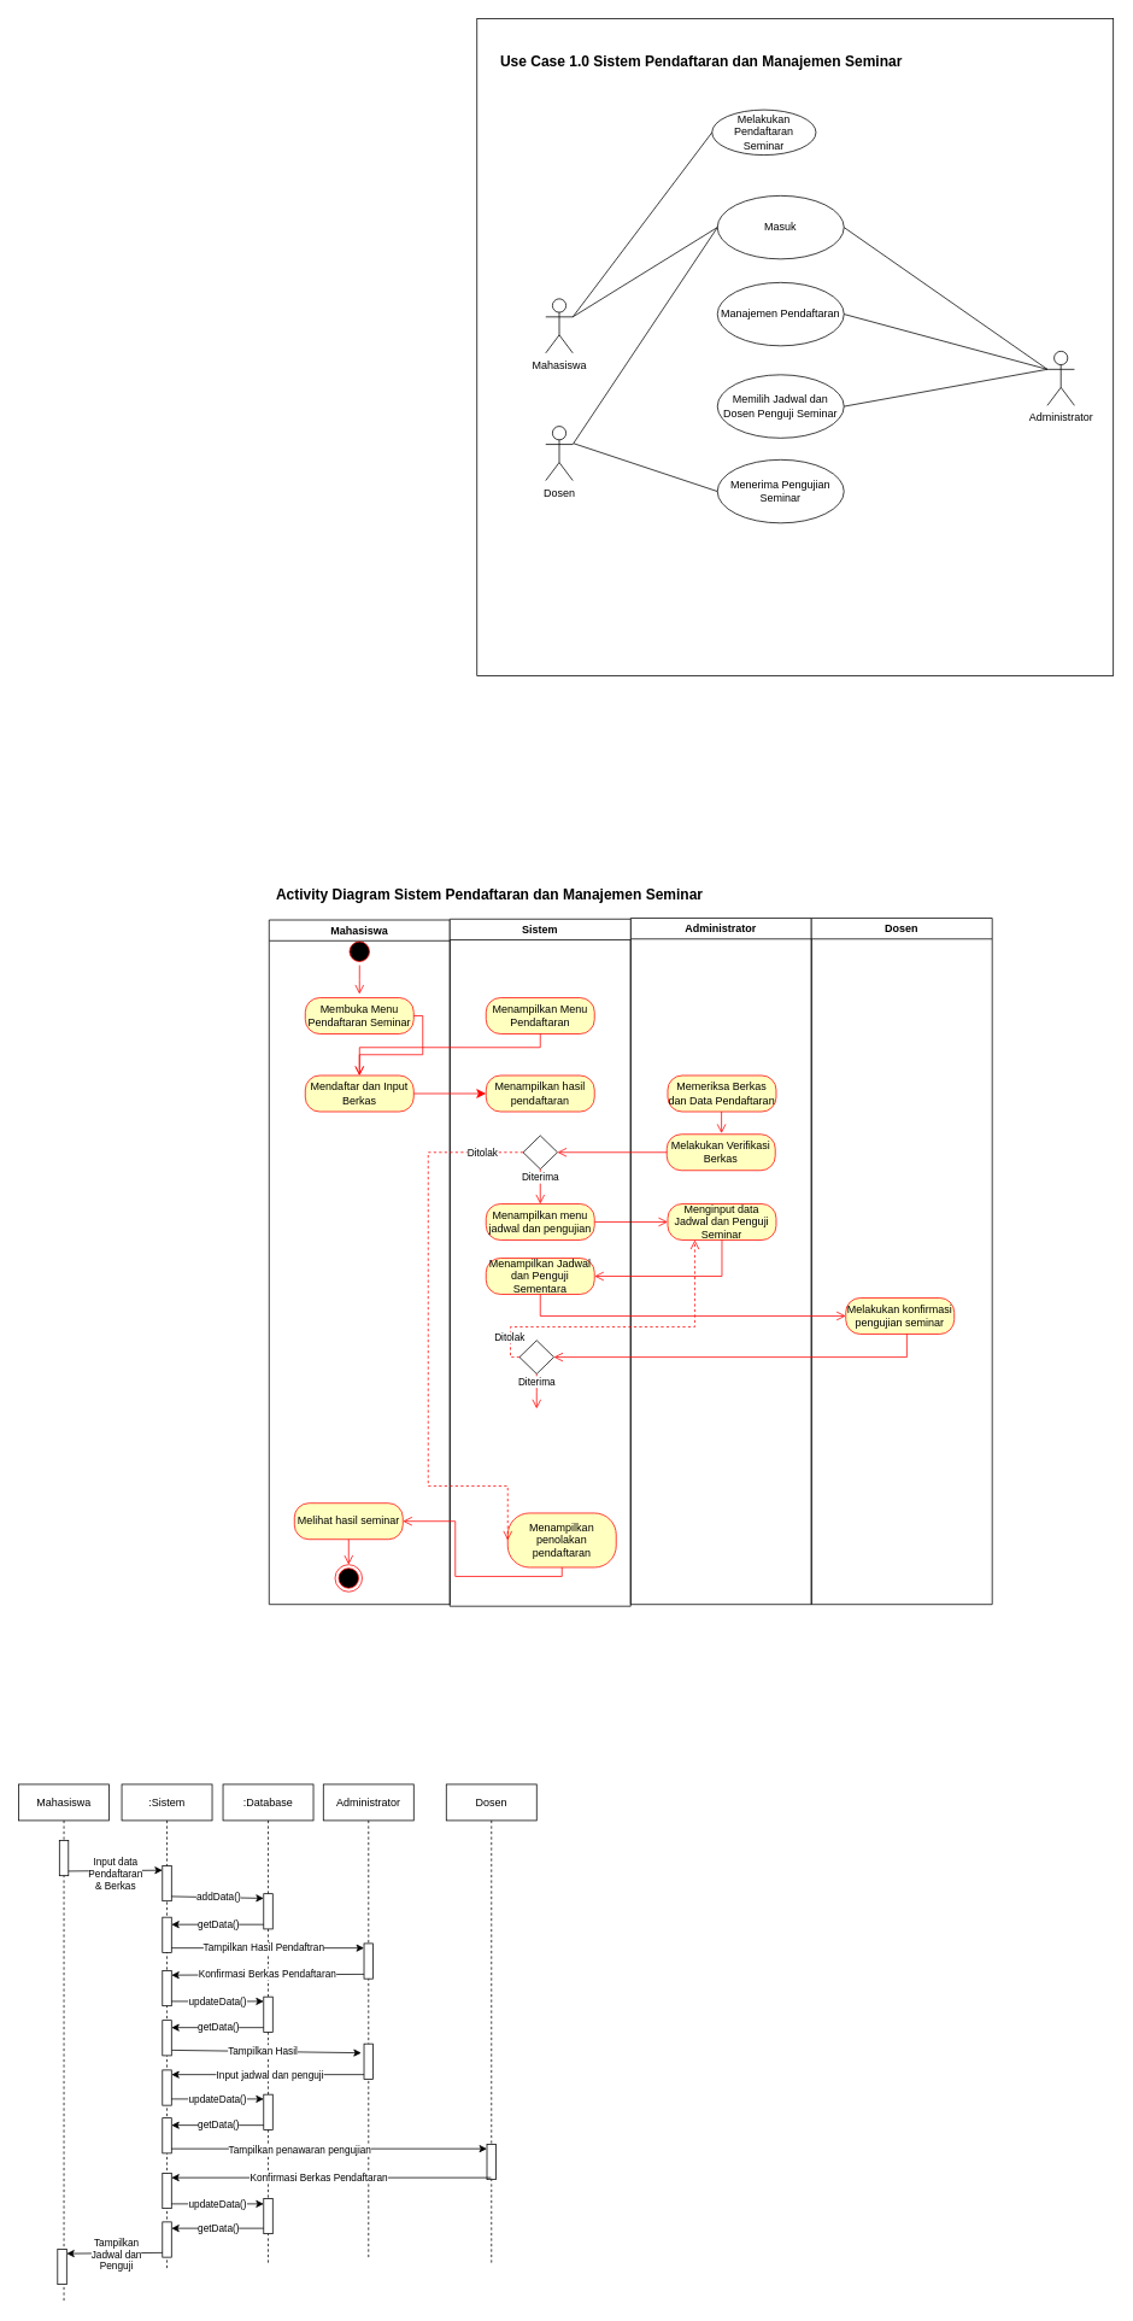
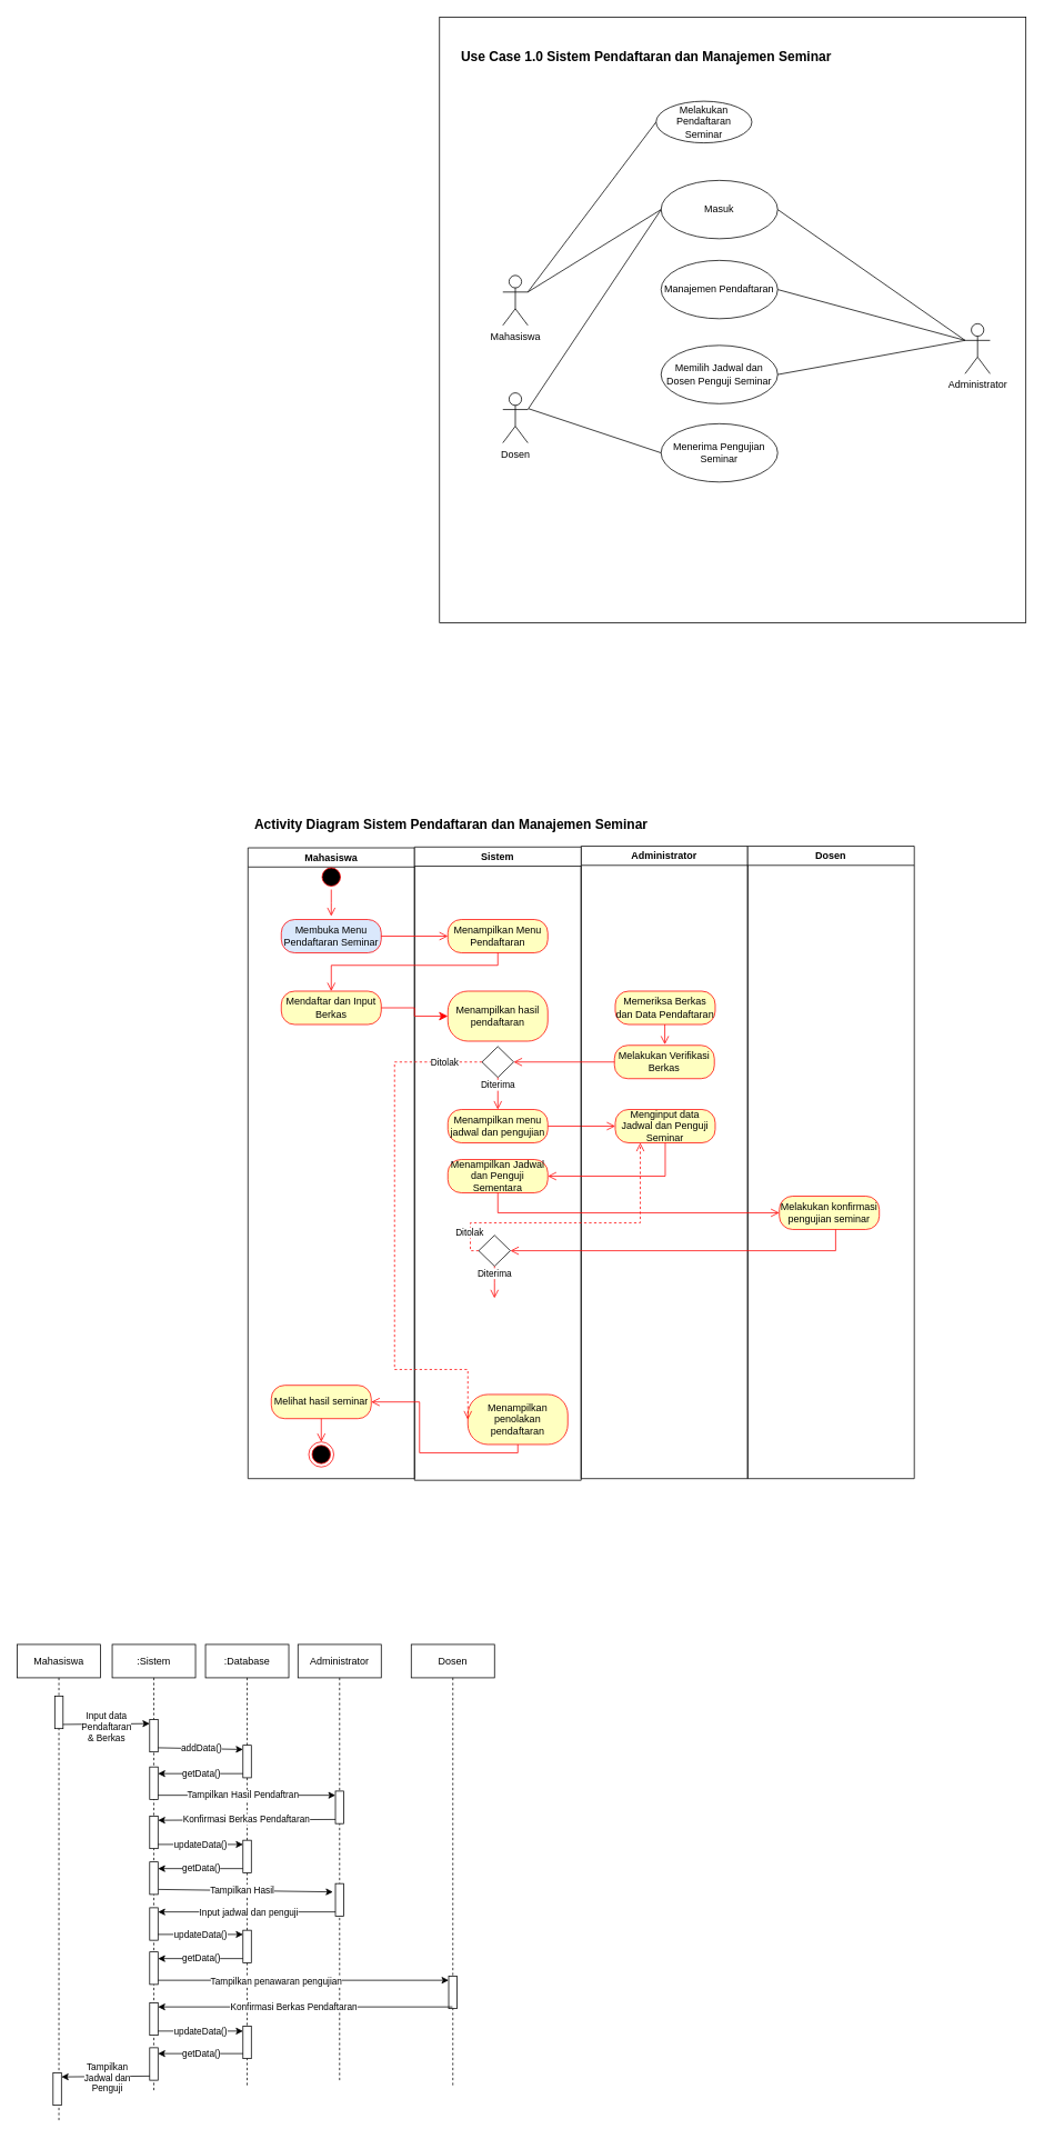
- <mxCell id="22" value="Membuka Menu Pendaftaran Seminar" style="rounded=1;whiteSpace=wrap;html=1;arcSize=40;fontColor=#000000;fillColor=#ffffc0;strokeColor=#ff0000;" vertex="1" parent="19"><mxGeometry x="40" y="86" width="120" height="40" as="geometry" /></mxCell>
+ <mxCell id="22" value="Membuka Menu Pendaftaran Seminar" style="rounded=1;whiteSpace=wrap;html=1;arcSize=40;fontColor=#000000;fillColor=#dae8fc;strokeColor=#ff0000;" vertex="1" parent="19"><mxGeometry x="40" y="86" width="120" height="40" as="geometry" /></mxCell>
- <mxCell id="48" value="" style="edgeStyle=orthogonalEdgeStyle;html=1;verticalAlign=bottom;endArrow=open;endSize=8;strokeColor=#ff0000;rounded=0;exitX=1;exitY=0.5;exitDx=0;exitDy=0;" edge="1" parent="1" source="22" target="20"><mxGeometry relative="1" as="geometry"><mxPoint x="407" y="1109" as="targetPoint" /><mxPoint x="407" y="1077" as="sourcePoint" /></mxGeometry></mxCell>
+ <mxCell id="48" value="" style="edgeStyle=orthogonalEdgeStyle;html=1;verticalAlign=bottom;endArrow=open;endSize=8;strokeColor=#ff0000;rounded=0;entryX=0;entryY=0.5;entryDx=0;entryDy=0;exitX=1;exitY=0.5;exitDx=0;exitDy=0;" edge="1" parent="1" source="22" target="35"><mxGeometry relative="1" as="geometry"><mxPoint x="407" y="1109" as="targetPoint" /><mxPoint x="407" y="1077" as="sourcePoint" /></mxGeometry></mxCell>
- <mxCell id="36" value="Menampilkan hasil pendaftaran" style="rounded=1;whiteSpace=wrap;html=1;arcSize=40;fontColor=#000000;fillColor=#ffffc0;strokeColor=#ff0000;" vertex="1" parent="34"><mxGeometry x="40" y="173" width="120" height="40" as="geometry" /></mxCell>
+ <mxCell id="36" value="Menampilkan hasil pendaftaran" style="rounded=1;whiteSpace=wrap;html=1;arcSize=40;fontColor=#000000;fillColor=#ffffc0;strokeColor=#ff0000;" vertex="1" parent="34"><mxGeometry x="40" y="173" width="120" height="60" as="geometry" /></mxCell>
